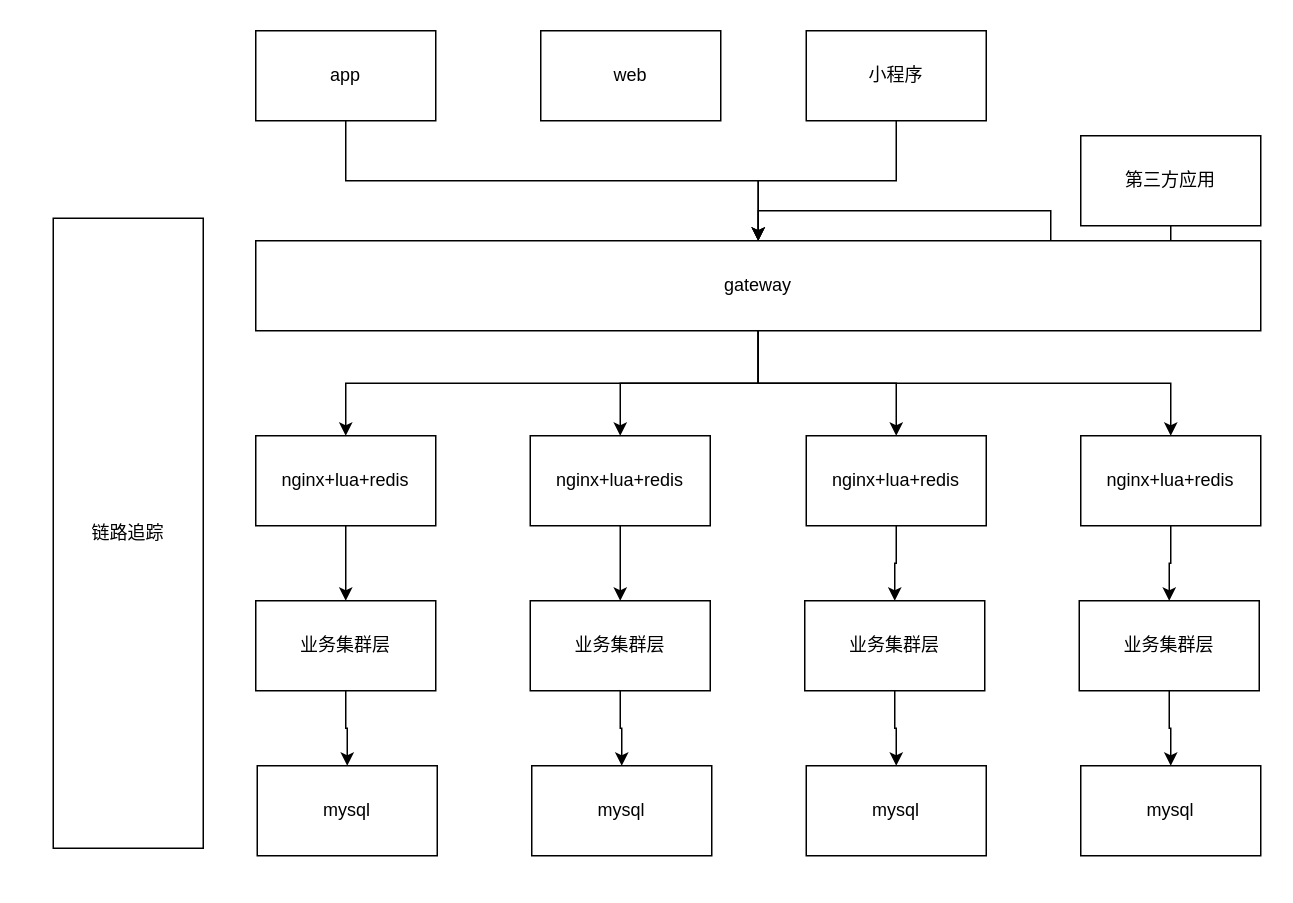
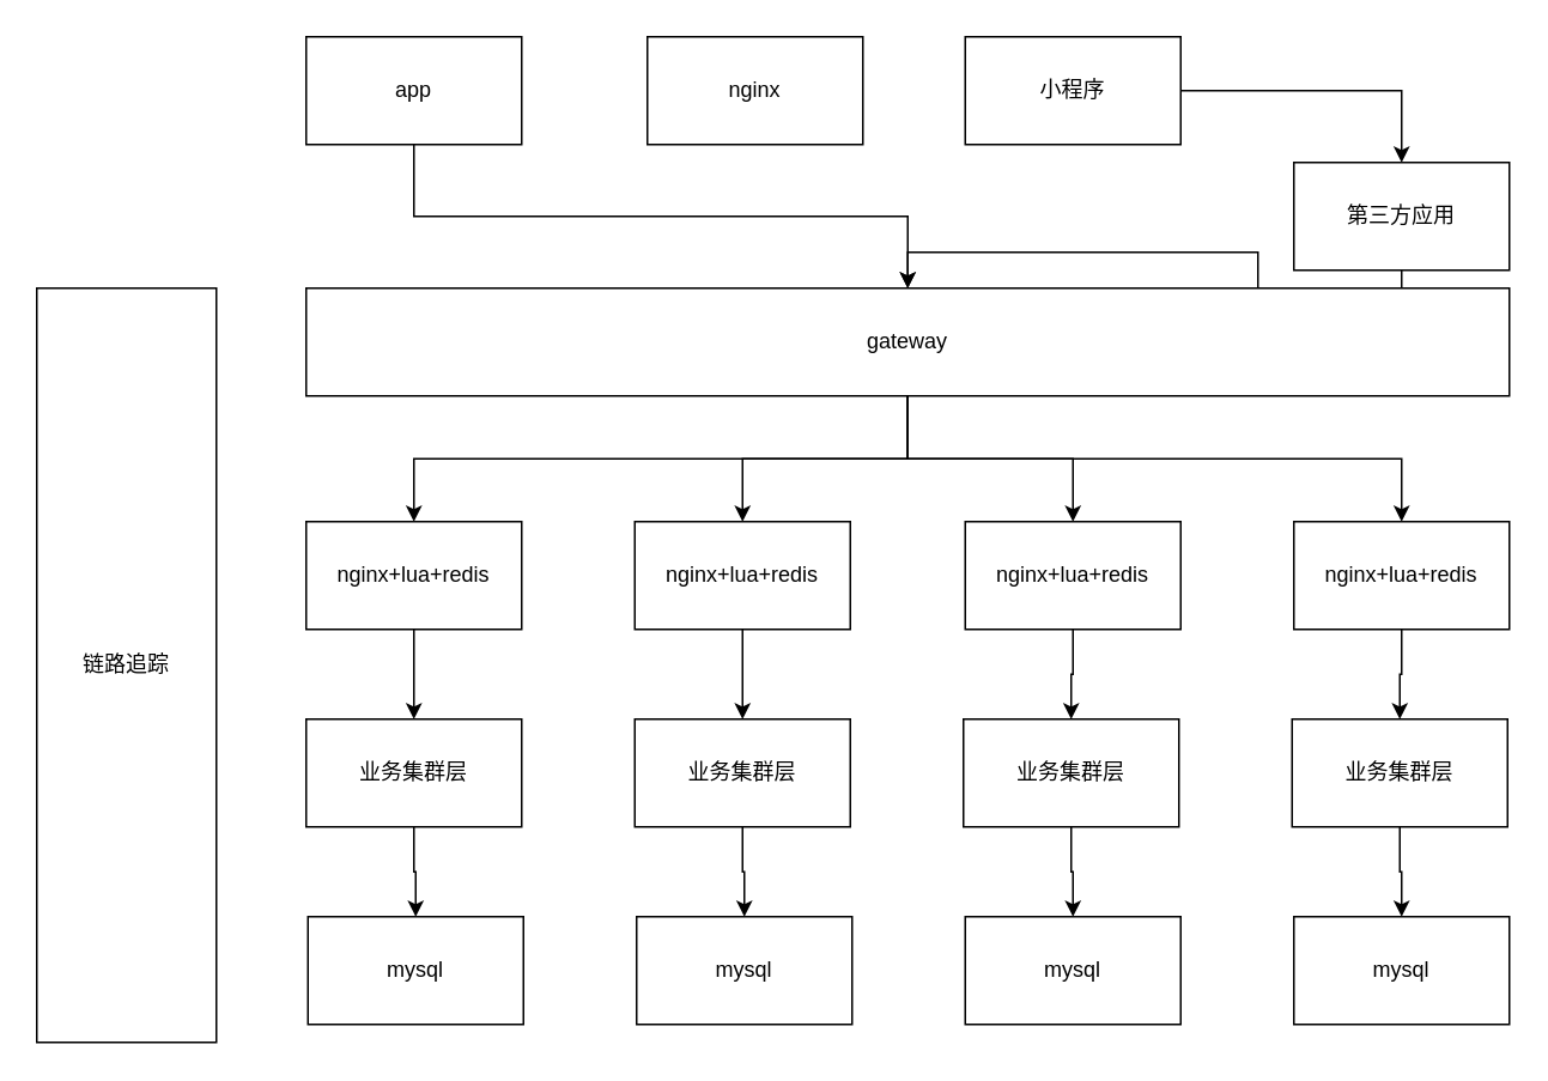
- <mxCell id="4" value="web" style="rounded=0;whiteSpace=wrap;html=1;" vertex="1" parent="1"><mxGeometry x="360" y="20" width="120" height="60" as="geometry" /></mxCell>
+ <mxCell id="4" value="nginx" style="rounded=0;whiteSpace=wrap;html=1;" vertex="1" parent="1"><mxGeometry x="360" y="20" width="120" height="60" as="geometry" /></mxCell>
- <mxCell id="5" value="" style="edgeStyle=orthogonalEdgeStyle;rounded=0;orthogonalLoop=1;jettySize=auto;html=1;" edge="1" parent="1" source="6" target="13"><mxGeometry relative="1" as="geometry" /></mxCell>
+ <mxCell id="5" value="" style="edgeStyle=orthogonalEdgeStyle;rounded=0;orthogonalLoop=1;jettySize=auto;html=1;" edge="1" parent="1" source="6" target="8"><mxGeometry relative="1" as="geometry" /></mxCell>
- <mxCell id="34" value="链路追踪" style="rounded=0;whiteSpace=wrap;html=1;" vertex="1" parent="1"><mxGeometry x="35" y="145" width="100" height="420" as="geometry" /></mxCell>
+ <mxCell id="34" value="链路追踪" style="rounded=0;whiteSpace=wrap;html=1;" vertex="1" parent="1"><mxGeometry x="20" y="160" width="100" height="420" as="geometry" /></mxCell>
